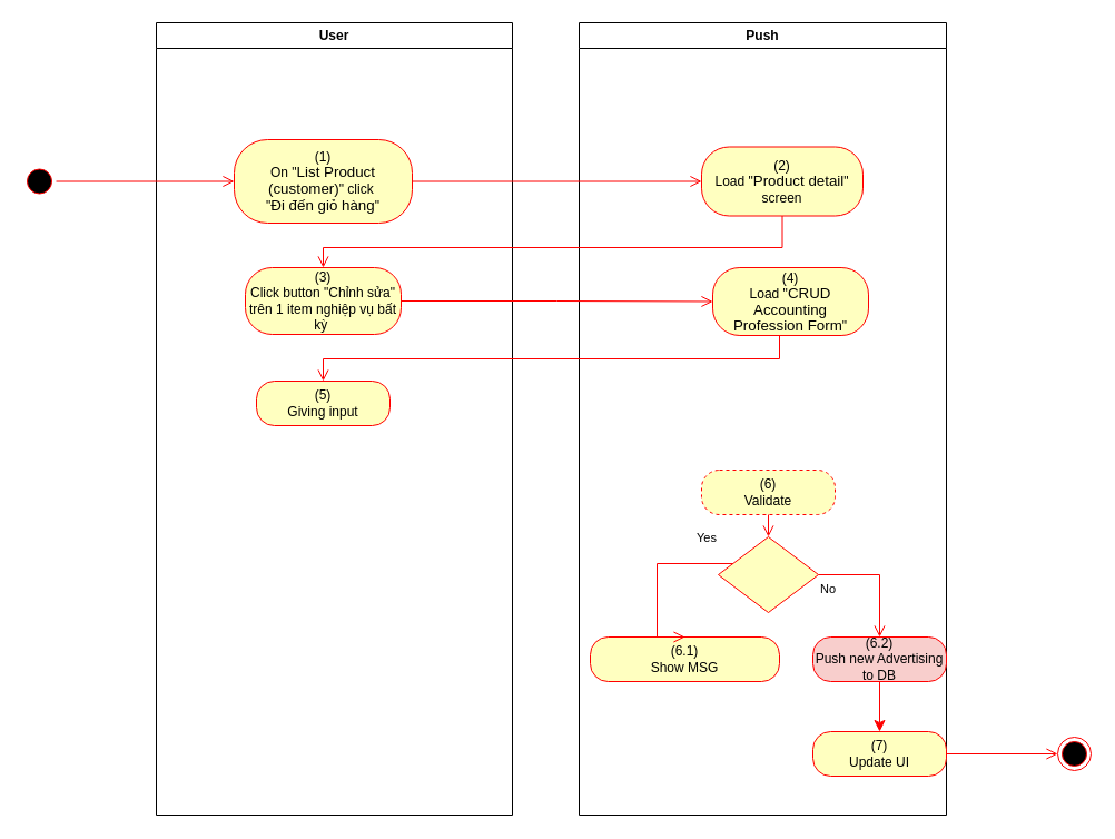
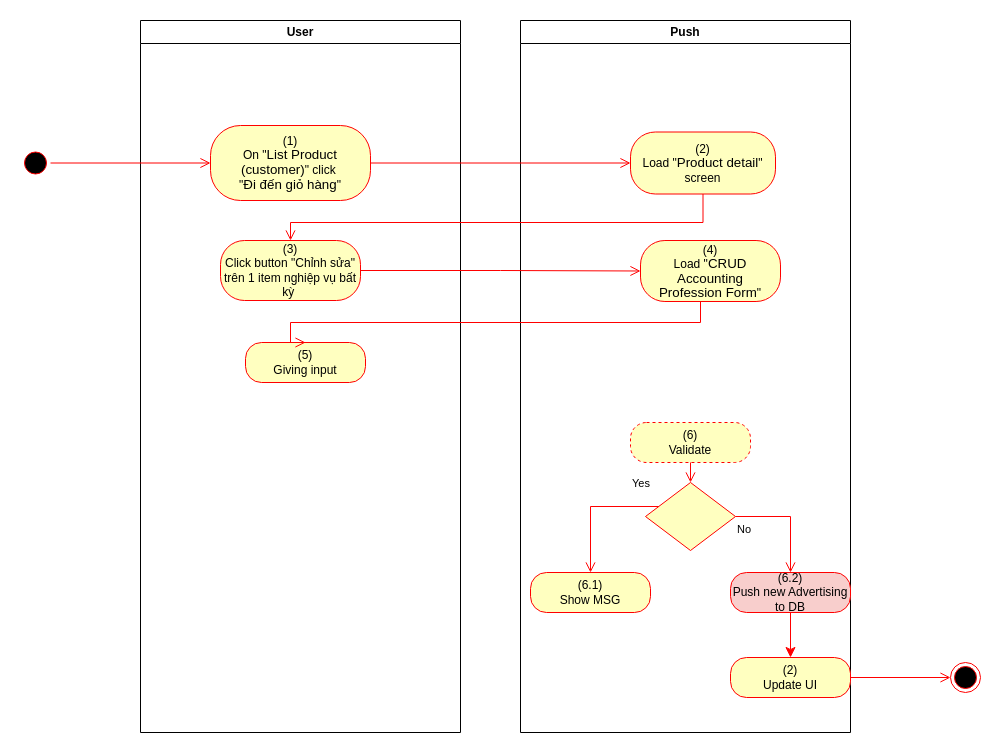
- <mxCell id="5" value="(5)&lt;br&gt;Giving input" style="rounded=1;whiteSpace=wrap;html=1;arcSize=40;fontColor=#000000;fillColor=#ffffc0;strokeColor=#ff0000;" vertex="1" parent="2"><mxGeometry x="90" y="322" width="120" height="40" as="geometry" /></mxCell>
+ <mxCell id="5" value="(5)&lt;br&gt;Giving input" style="rounded=1;whiteSpace=wrap;html=1;arcSize=40;fontColor=#000000;fillColor=#ffffc0;strokeColor=#ff0000;" vertex="1" parent="2"><mxGeometry x="105" y="322" width="120" height="40" as="geometry" /></mxCell>
- <mxCell id="15" value="(6.1)&lt;br&gt;Show MSG" style="rounded=1;whiteSpace=wrap;html=1;arcSize=40;fontColor=#000000;fillColor=#ffffc0;strokeColor=#ff0000;" vertex="1" parent="6"><mxGeometry x="10" y="552" width="170" height="40" as="geometry" /></mxCell>
+ <mxCell id="15" value="(6.1)&lt;br&gt;Show MSG" style="rounded=1;whiteSpace=wrap;html=1;arcSize=40;fontColor=#000000;fillColor=#ffffc0;strokeColor=#ff0000;" vertex="1" parent="6"><mxGeometry x="10" y="552" width="120" height="40" as="geometry" /></mxCell>
- <mxCell id="13" value="(7)&lt;br&gt;Update UI" style="rounded=1;whiteSpace=wrap;html=1;arcSize=40;fontColor=#000000;fillColor=#ffffc0;strokeColor=#ff0000;" vertex="1" parent="6"><mxGeometry x="210" y="637" width="120" height="40" as="geometry" /></mxCell>
+ <mxCell id="13" value="(2)&lt;br&gt;Update UI" style="rounded=1;whiteSpace=wrap;html=1;arcSize=40;fontColor=#000000;fillColor=#ffffc0;strokeColor=#ff0000;" vertex="1" parent="6"><mxGeometry x="210" y="637" width="120" height="40" as="geometry" /></mxCell>
